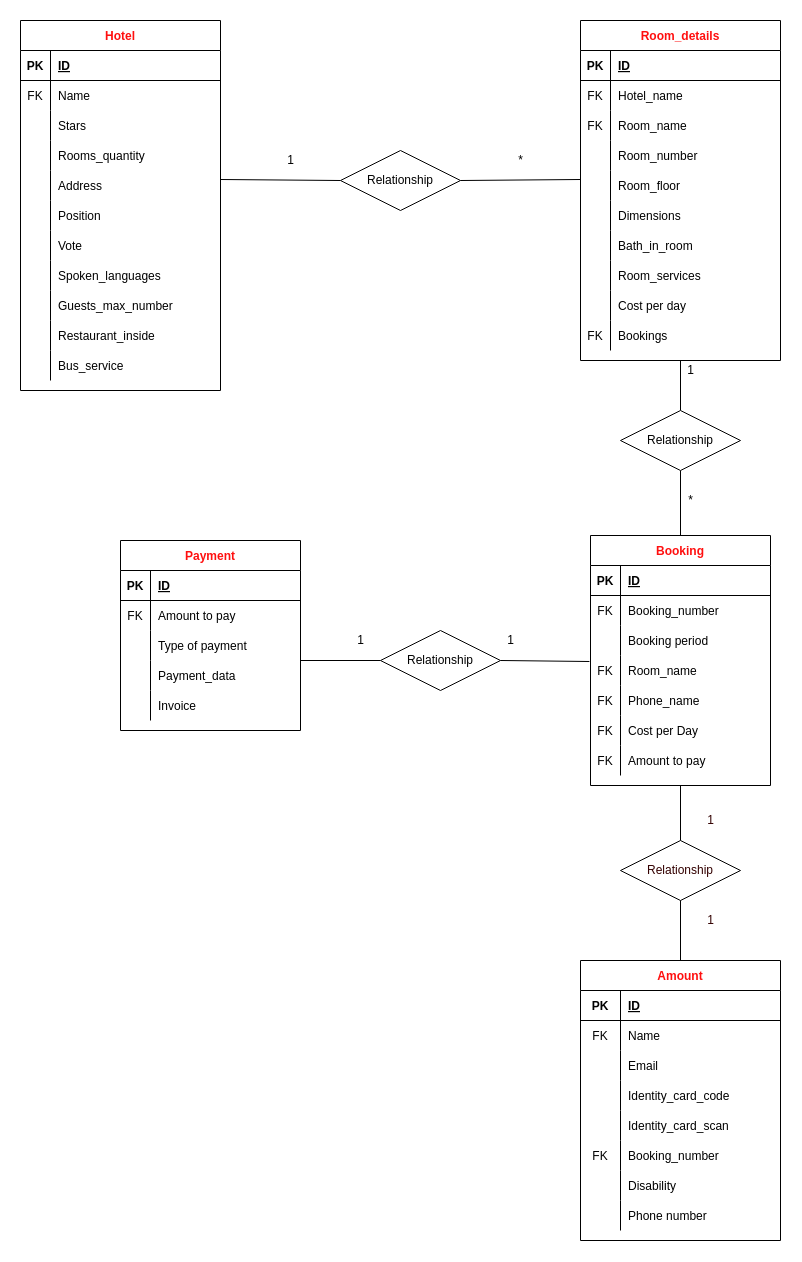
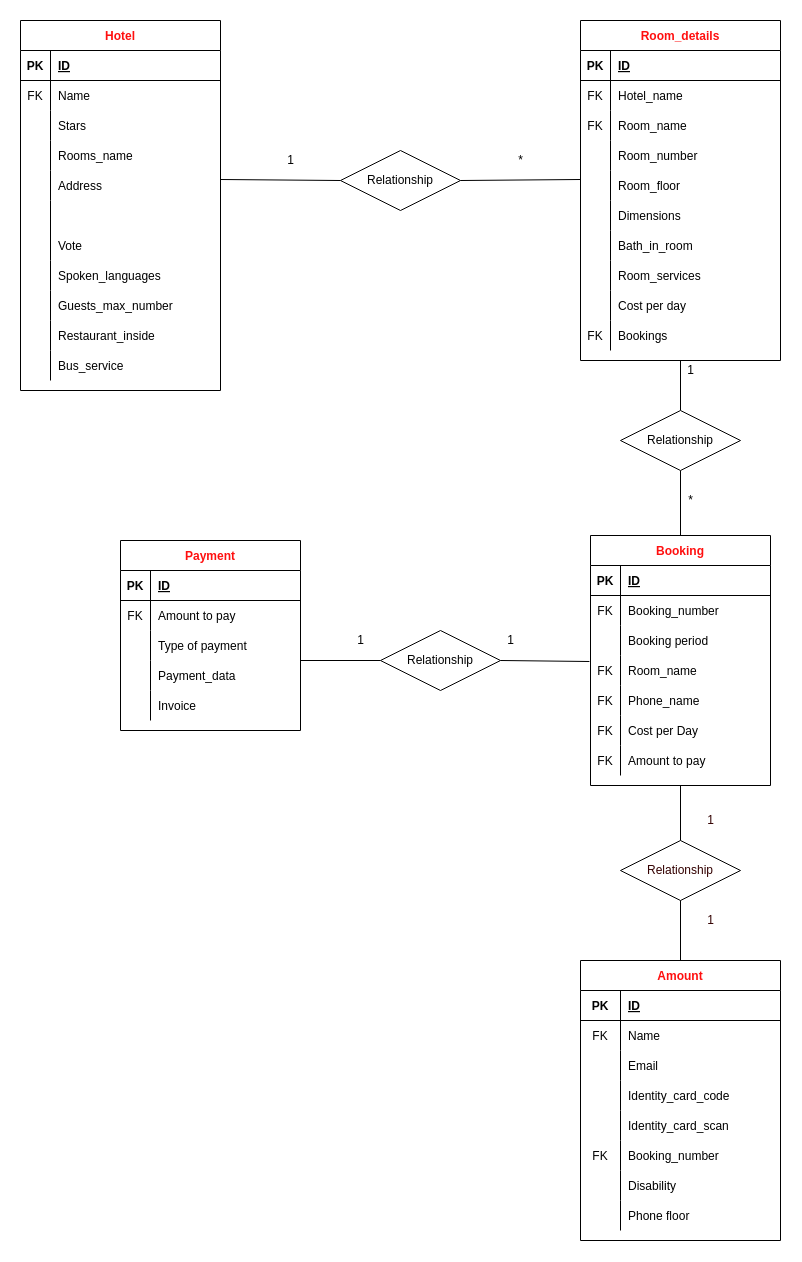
- <mxCell id="14" value="Rooms_quantity" style="shape=partialRectangle;connectable=0;fillColor=none;top=0;left=0;bottom=0;right=0;align=left;spacingLeft=6;overflow=hidden;" vertex="1" parent="12"><mxGeometry x="30" width="170" height="30" as="geometry" /></mxCell>
+ <mxCell id="14" value="Rooms_name" style="shape=partialRectangle;connectable=0;fillColor=none;top=0;left=0;bottom=0;right=0;align=left;spacingLeft=6;overflow=hidden;" vertex="1" parent="12"><mxGeometry x="30" width="170" height="30" as="geometry" /></mxCell>
- <mxCell id="20" value="Position" style="shape=partialRectangle;connectable=0;fillColor=none;top=0;left=0;bottom=0;right=0;align=left;spacingLeft=6;overflow=hidden;" vertex="1" parent="18"><mxGeometry x="30" width="170" height="30" as="geometry" /></mxCell>
- <mxCell id="97" value="Phone number" style="shape=partialRectangle;connectable=0;fillColor=none;top=0;left=0;bottom=0;right=0;align=left;spacingLeft=6;overflow=hidden;" vertex="1" parent="95"><mxGeometry x="40" width="160" height="30" as="geometry" /></mxCell>
+ <mxCell id="97" value="Phone floor" style="shape=partialRectangle;connectable=0;fillColor=none;top=0;left=0;bottom=0;right=0;align=left;spacingLeft=6;overflow=hidden;" vertex="1" parent="95"><mxGeometry x="40" width="160" height="30" as="geometry" /></mxCell>
